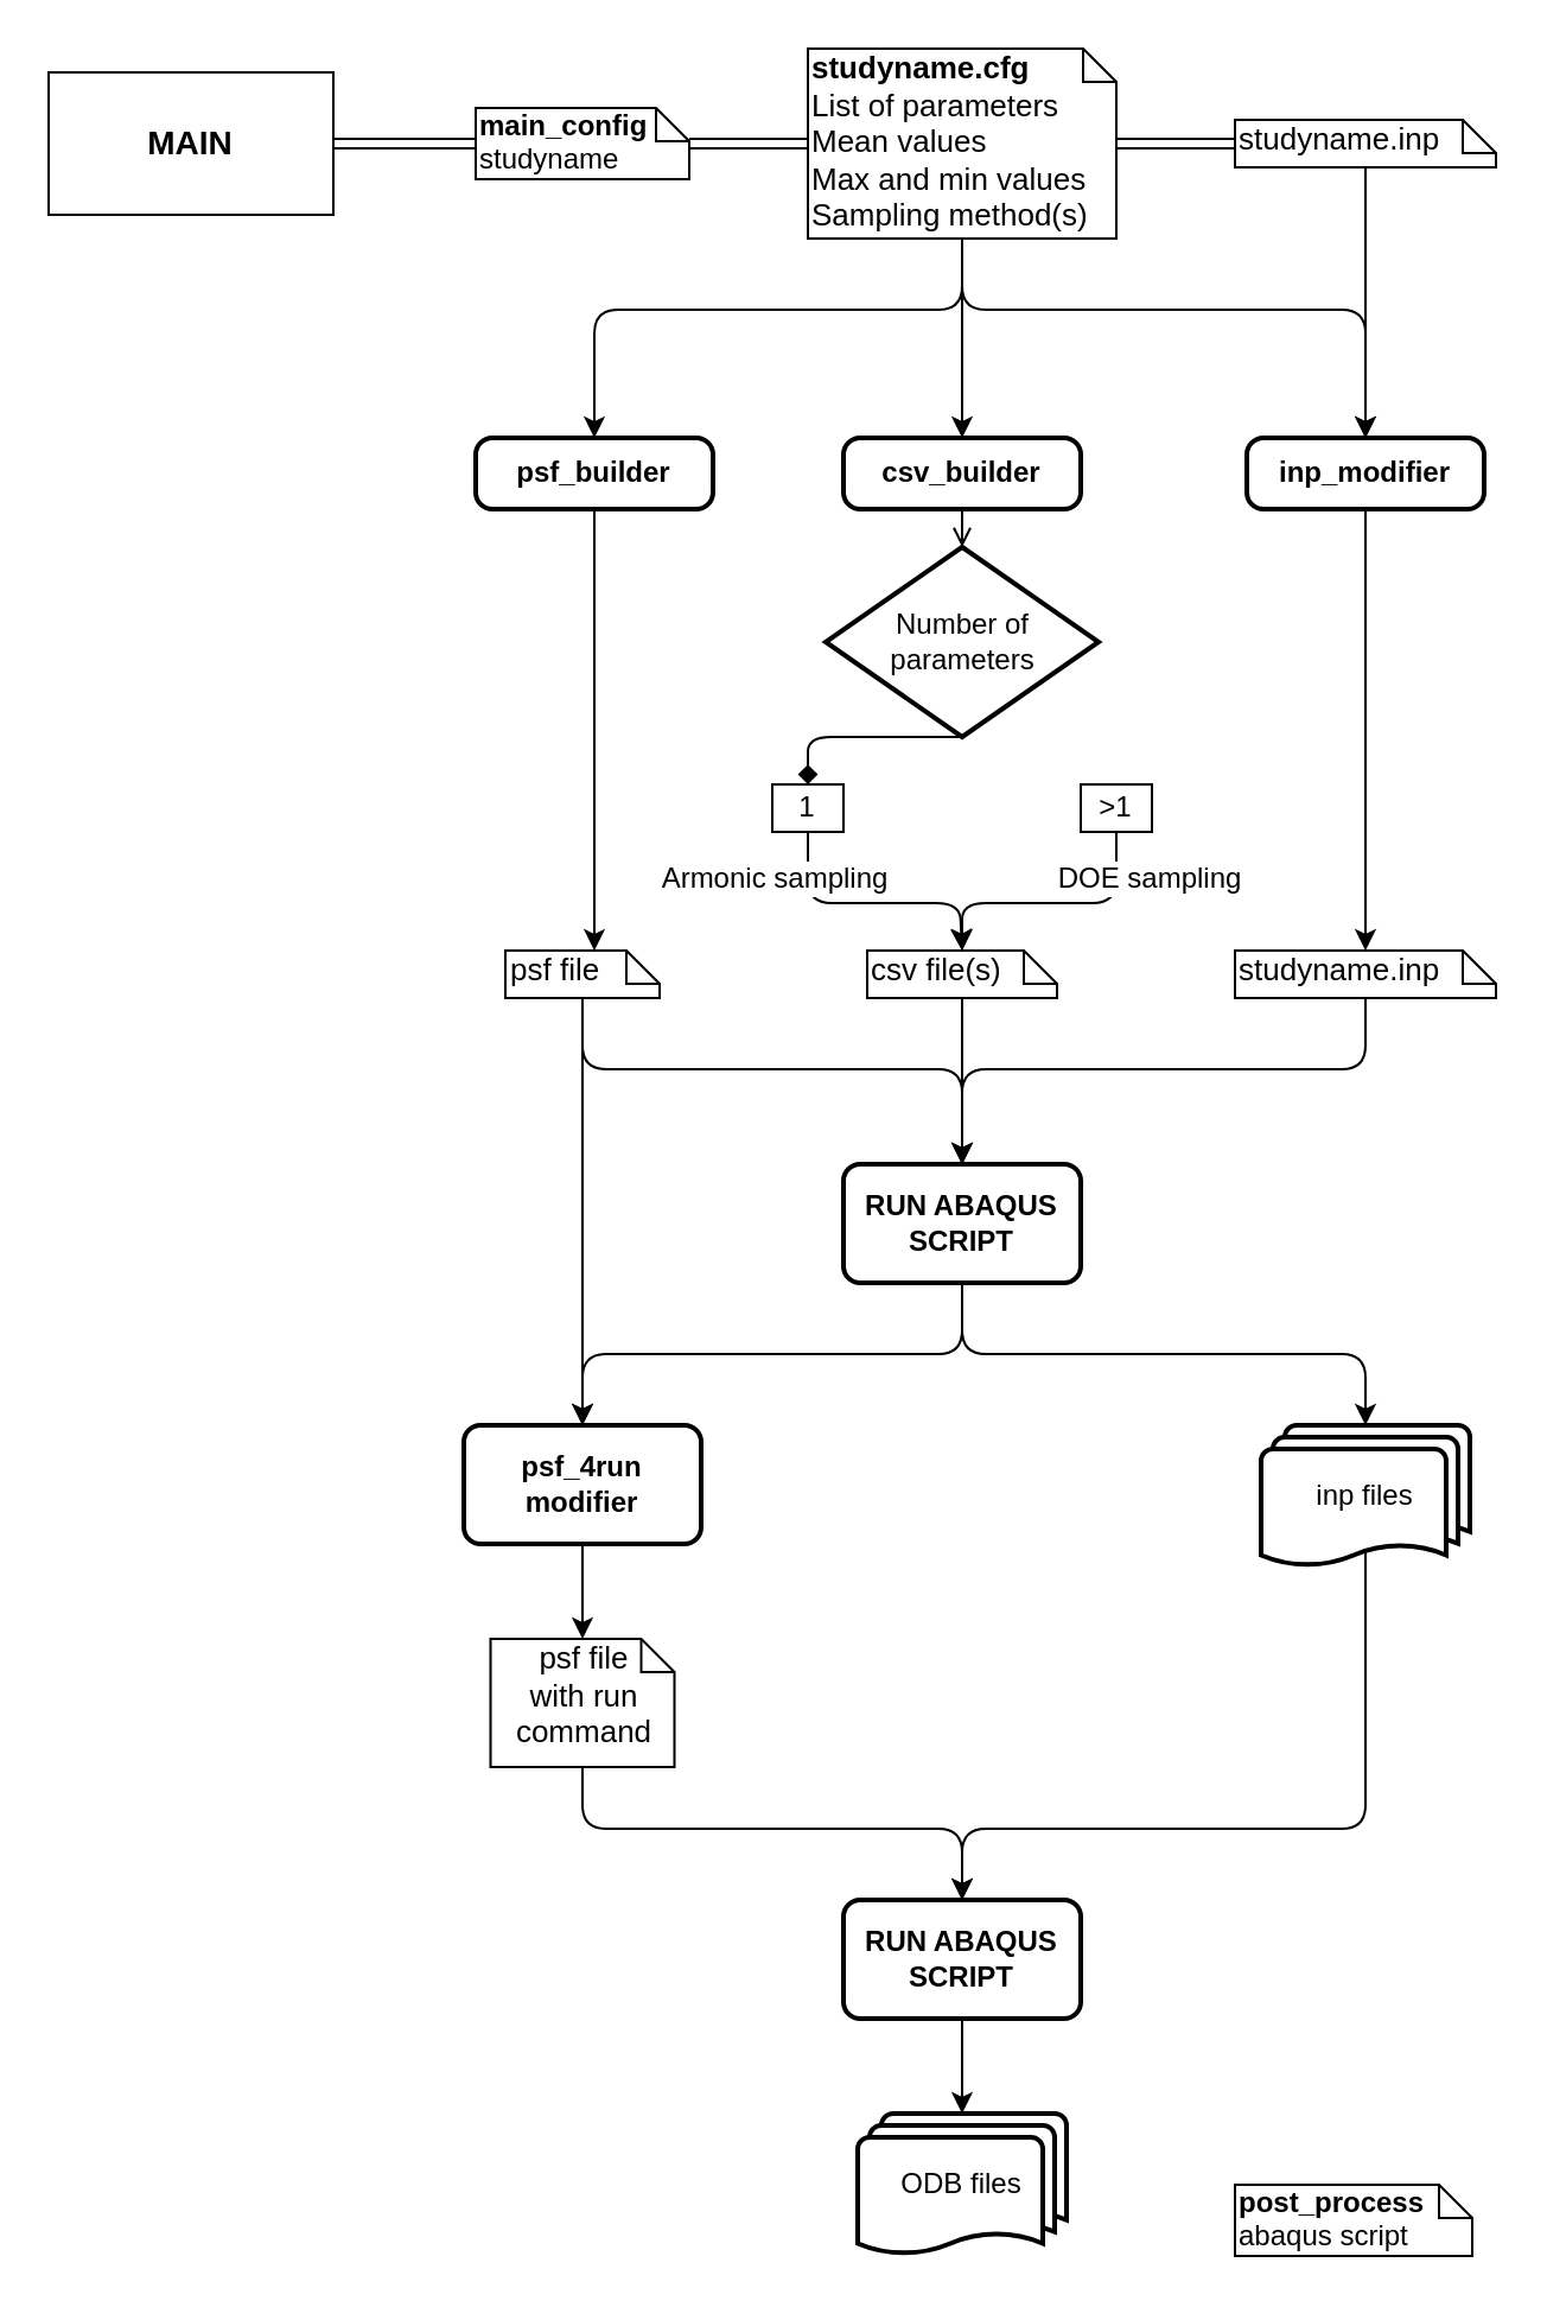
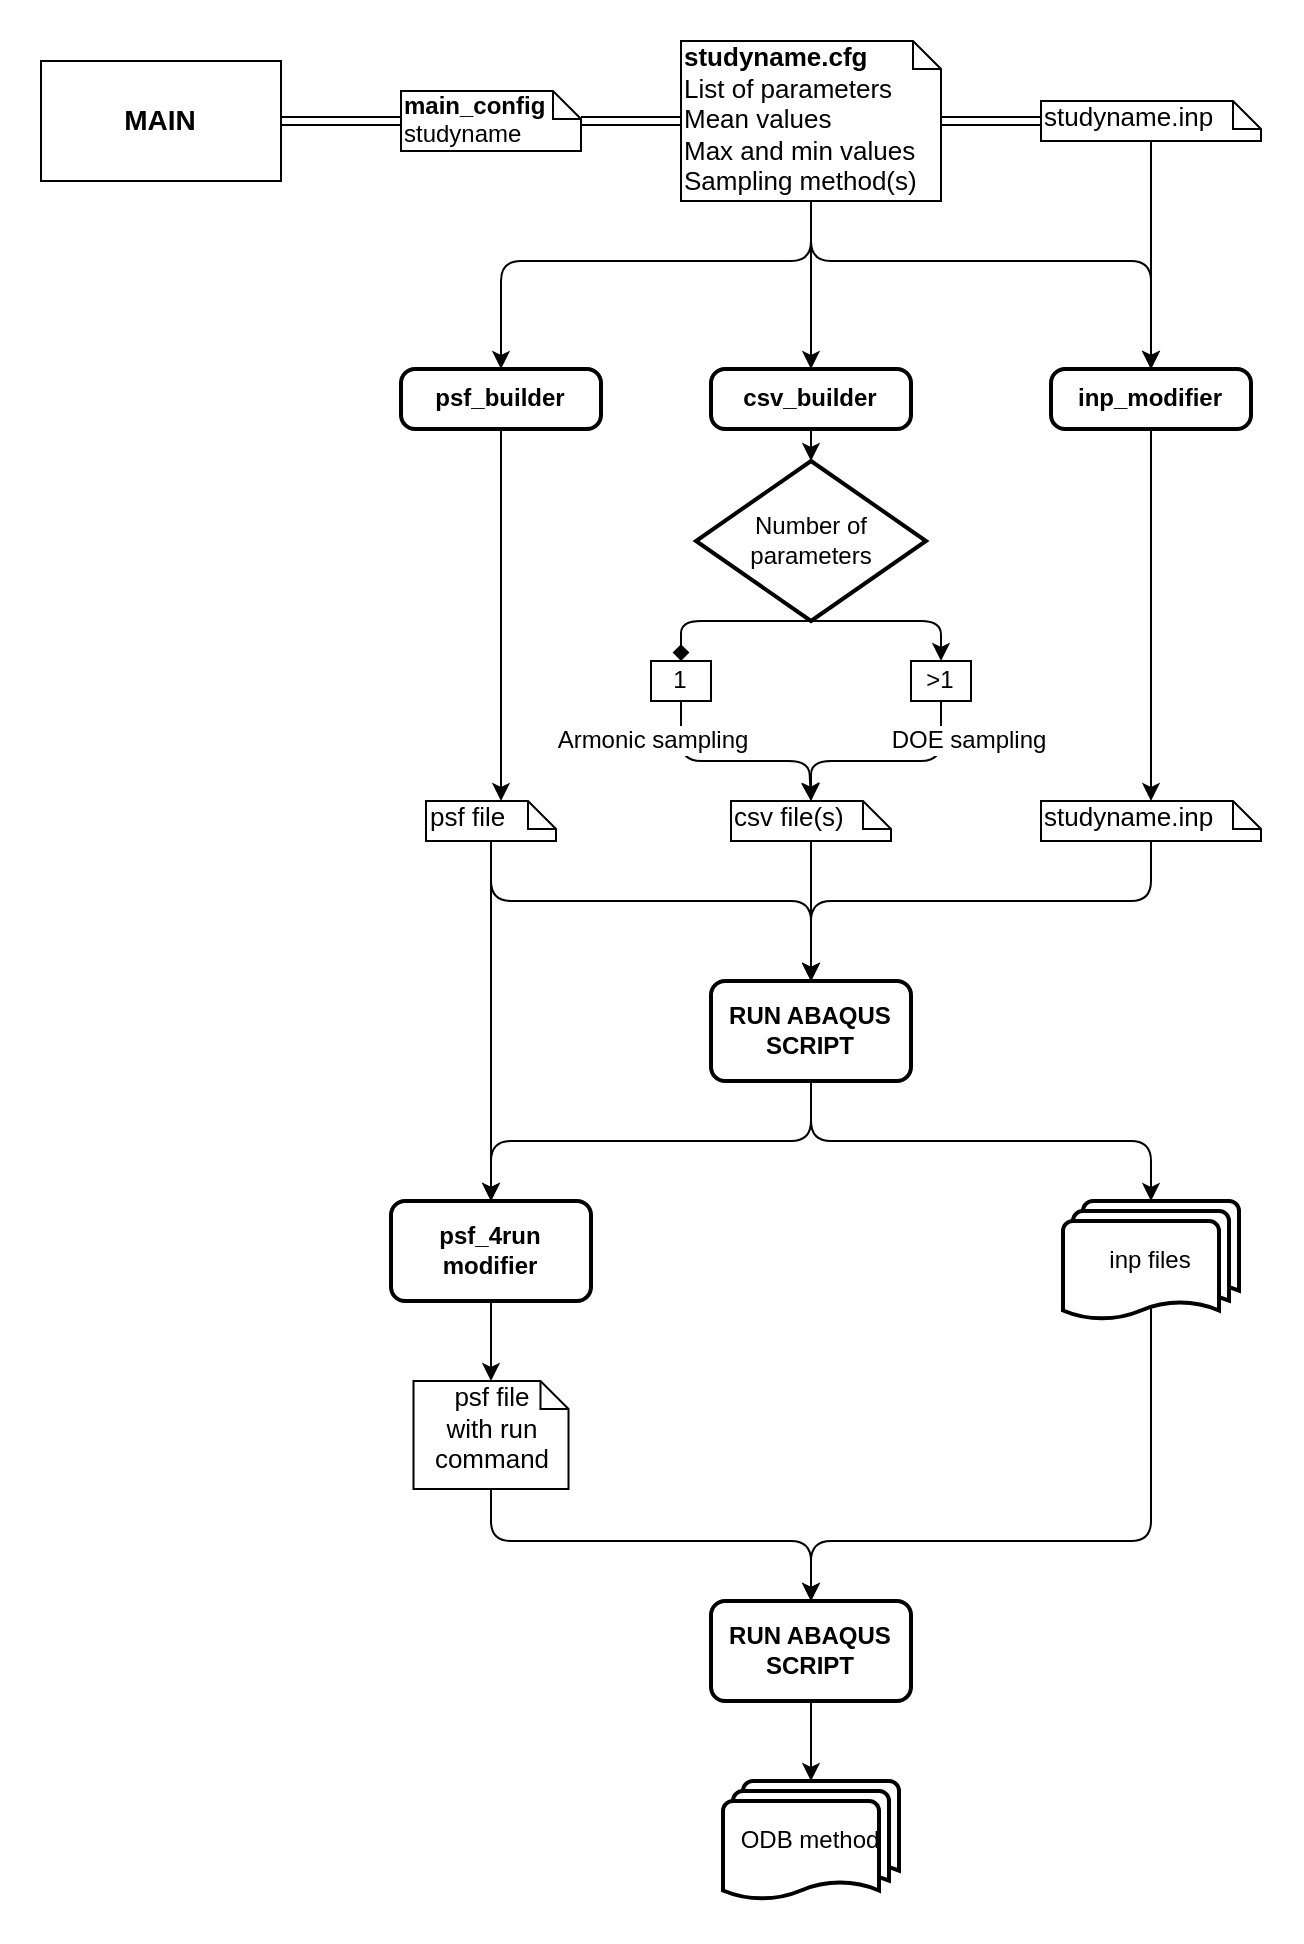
- <mxCell id="19" value="" style="endArrow=open;html=1;fontSize=14;exitX=0.5;exitY=1;exitDx=0;exitDy=0;entryX=0.5;entryY=0;entryDx=0;entryDy=0;entryPerimeter=0;" edge="1" parent="1" source="4" target="18"><mxGeometry width="50" height="50" relative="1" as="geometry"><mxPoint x="20" y="390" as="sourcePoint" /><mxPoint x="70" y="340" as="targetPoint" /></mxGeometry></mxCell>
+ <mxCell id="19" value="" style="endArrow=classic;html=1;fontSize=14;exitX=0.5;exitY=1;exitDx=0;exitDy=0;entryX=0.5;entryY=0;entryDx=0;entryDy=0;entryPerimeter=0;" edge="1" parent="1" source="4" target="18"><mxGeometry width="50" height="50" relative="1" as="geometry"><mxPoint x="20" y="390" as="sourcePoint" /><mxPoint x="70" y="340" as="targetPoint" /></mxGeometry></mxCell>
+ <mxCell id="23" value="" style="endArrow=classic;html=1;fontSize=14;exitX=0.5;exitY=1;exitDx=0;exitDy=0;exitPerimeter=0;entryX=0.5;entryY=0;entryDx=0;entryDy=0;" edge="1" parent="1" source="18" target="22"><mxGeometry width="50" height="50" relative="1" as="geometry"><mxPoint x="415" y="330" as="sourcePoint" /><mxPoint x="305" y="350" as="targetPoint" /><Array as="points"><mxPoint x="470" y="310" /></Array></mxGeometry></mxCell>
- <mxCell id="45" value="ODB files" style="strokeWidth=2;html=1;shape=mxgraph.flowchart.multi-document;whiteSpace=wrap;fontSize=12;fontStyle=0" vertex="1" parent="1"><mxGeometry x="361" y="890" width="88" height="60" as="geometry" /></mxCell>
+ <mxCell id="45" value="ODB method" style="strokeWidth=2;html=1;shape=mxgraph.flowchart.multi-document;whiteSpace=wrap;fontSize=12;fontStyle=0" vertex="1" parent="1"><mxGeometry x="361" y="890" width="88" height="60" as="geometry" /></mxCell>
- <mxCell id="47" value="&lt;span style=&quot;text-align: center&quot;&gt;&lt;b&gt;post_process&lt;br&gt;&lt;/b&gt;abaqus script&lt;/span&gt;" style="shape=note;whiteSpace=wrap;html=1;size=14;verticalAlign=top;align=left;spacingTop=-6;" vertex="1" parent="1"><mxGeometry x="520" y="920" width="100" height="30" as="geometry" /></mxCell>
